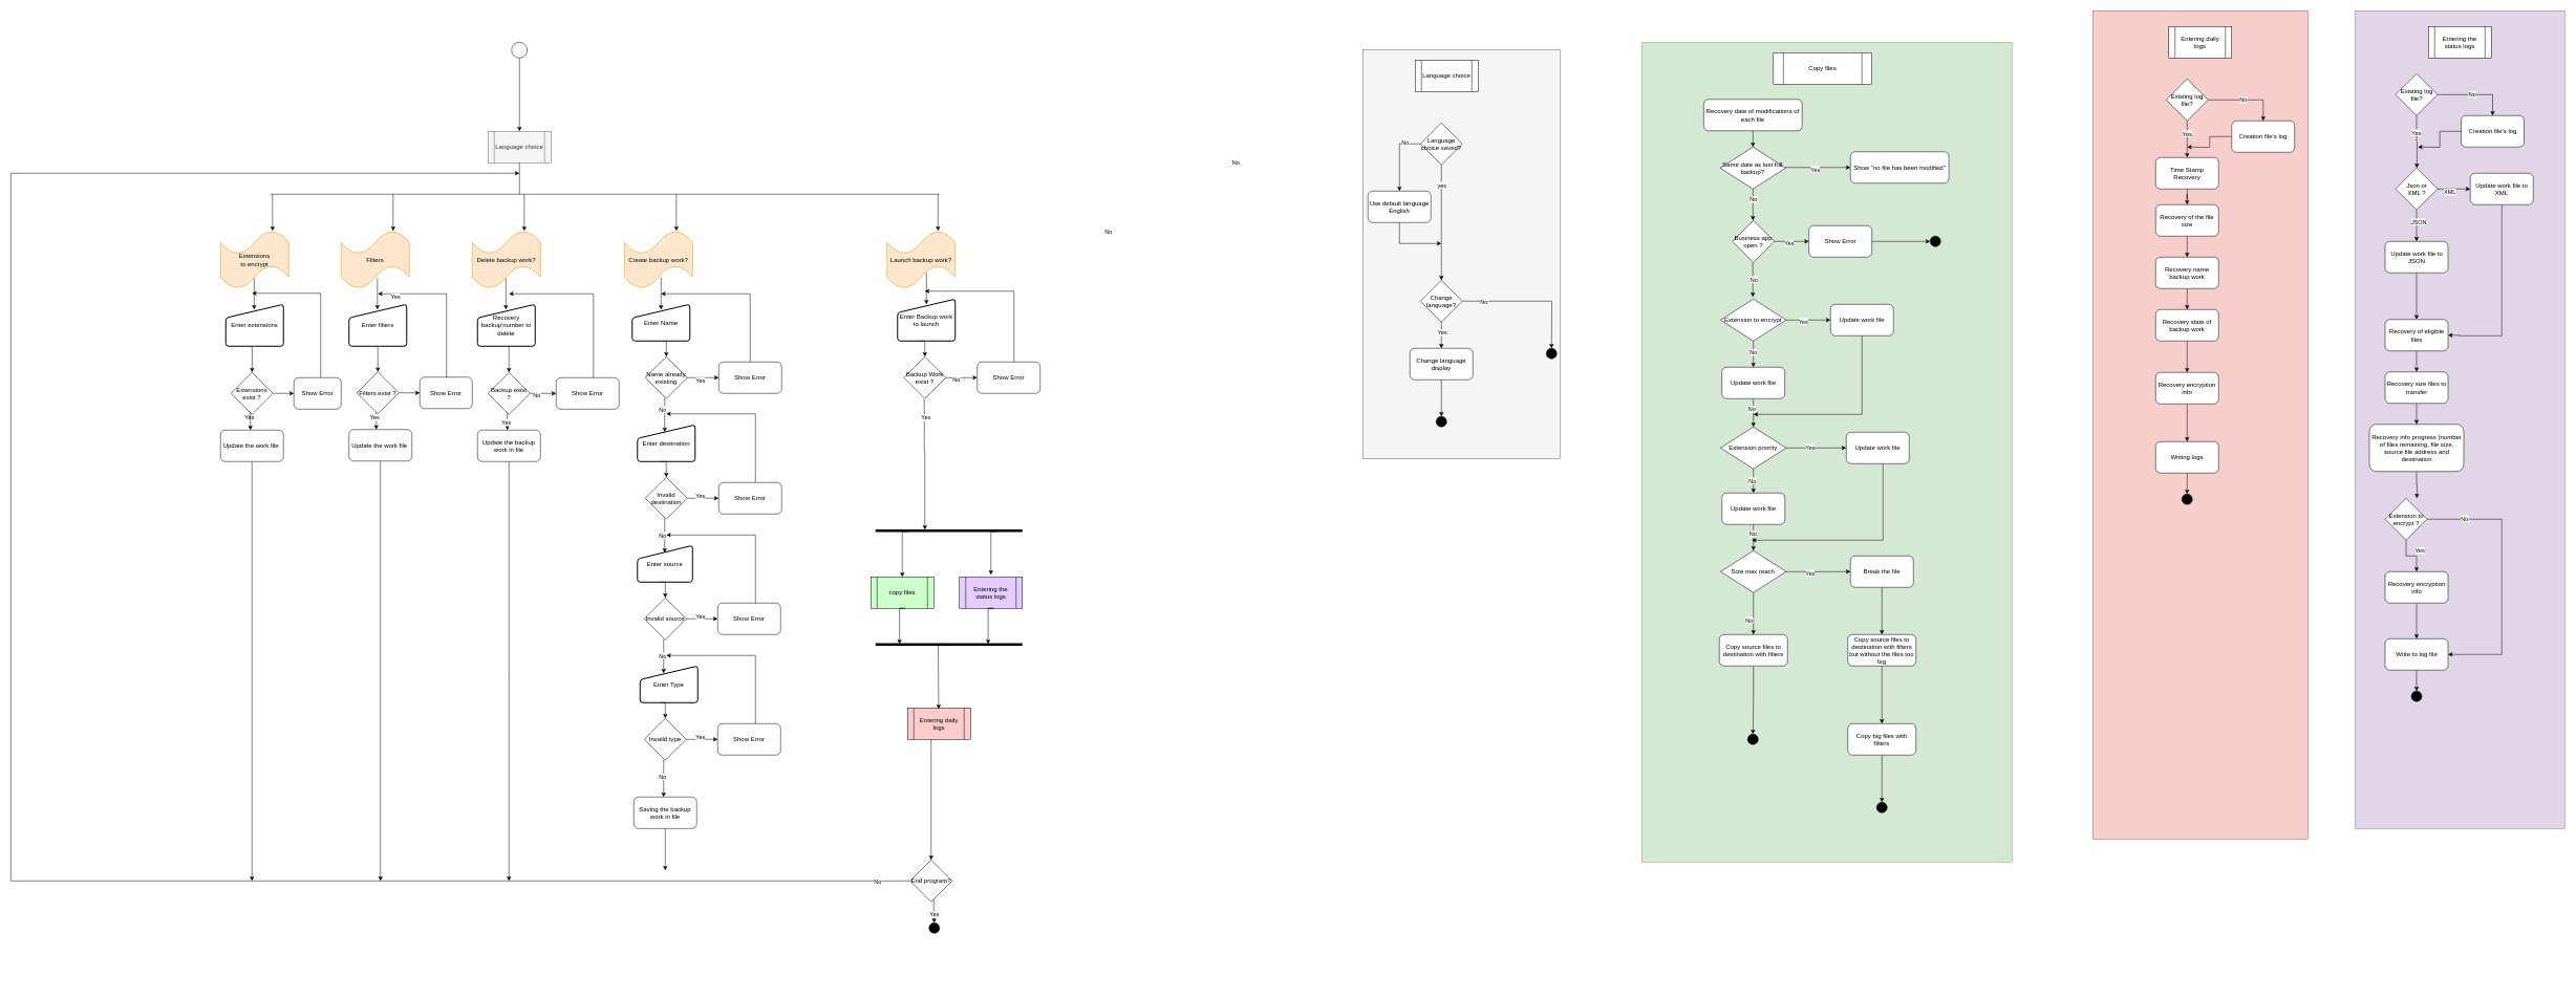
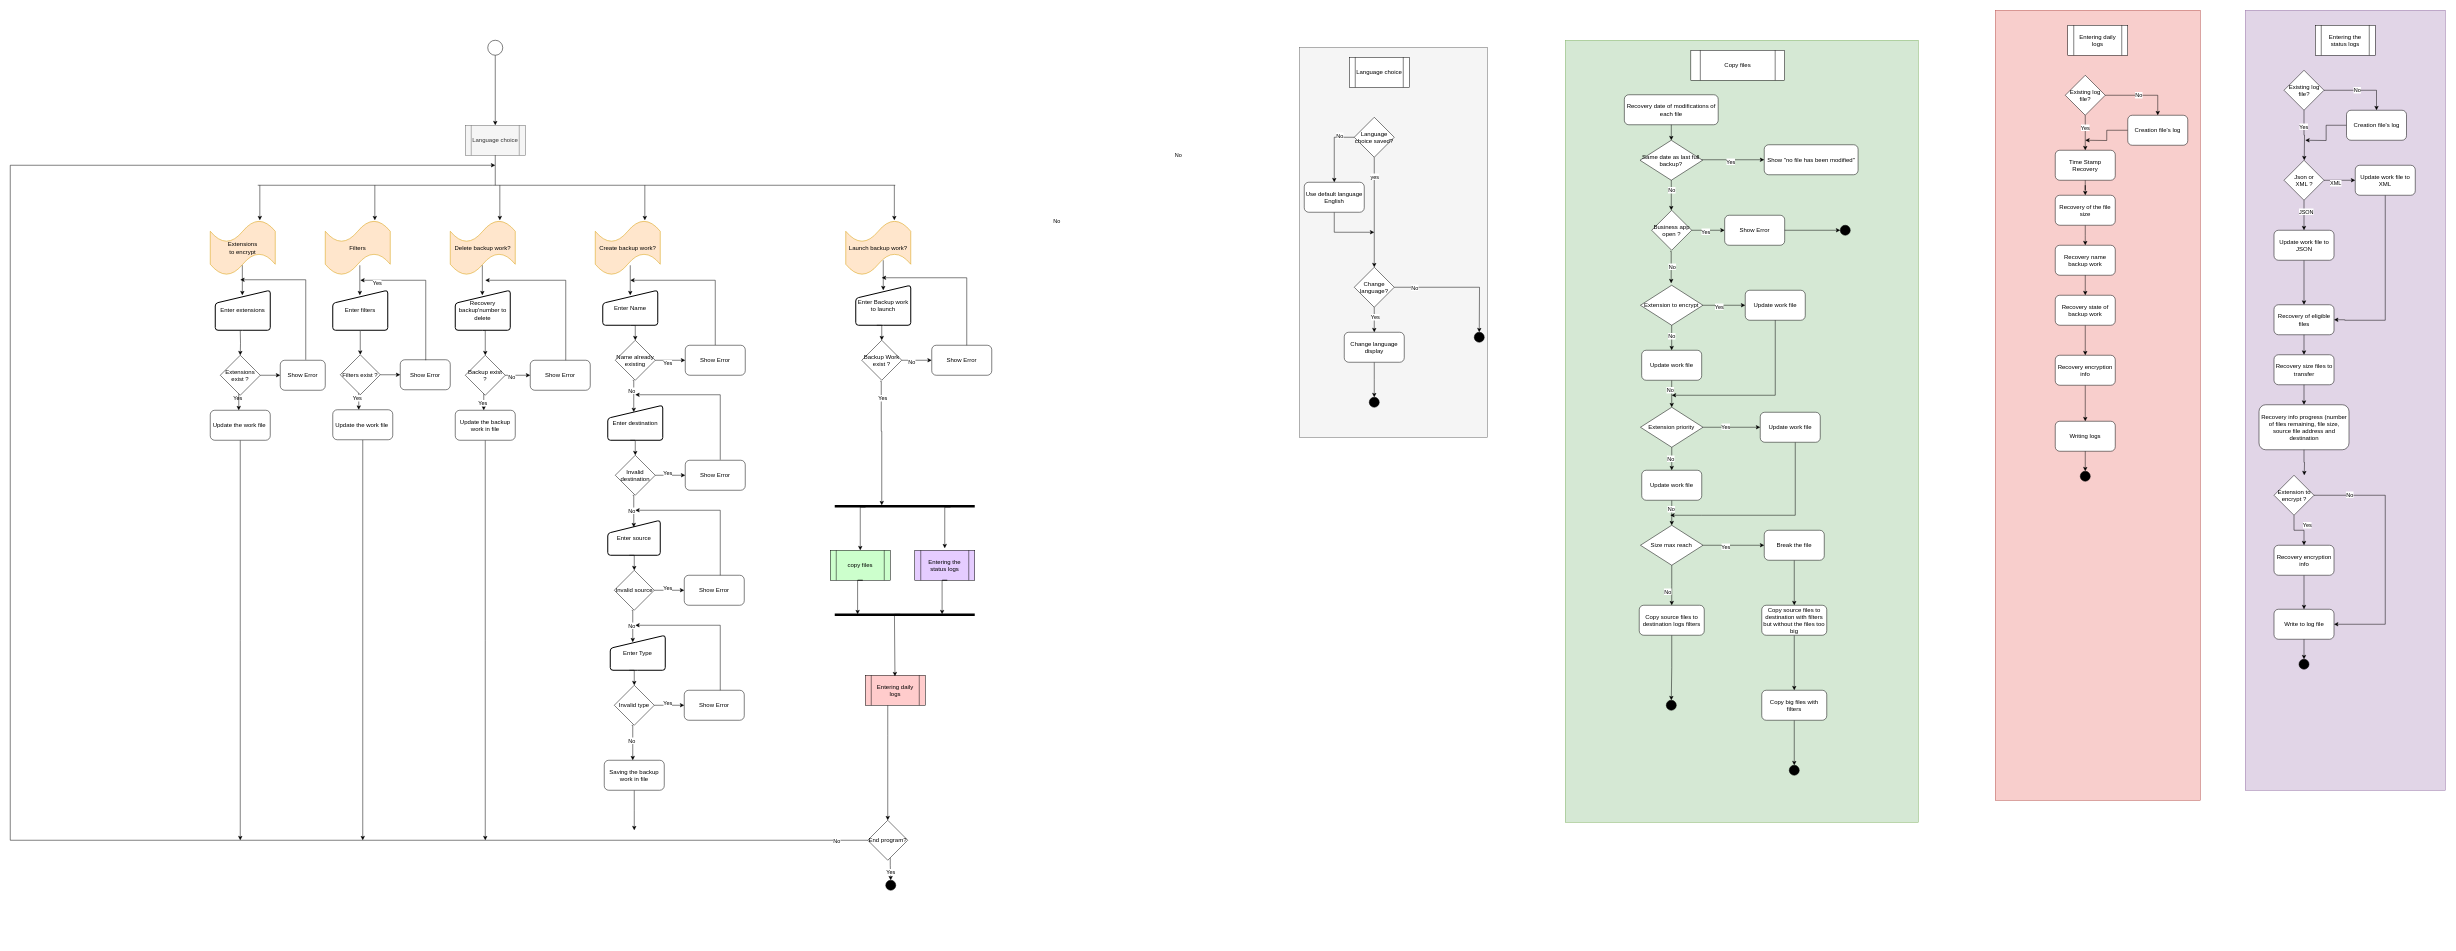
- <mxCell id="221" value="Copy source files to destination with filters" style="rounded=1;whiteSpace=wrap;html=1;fillColor=#FFFFFF;" parent="1" vertex="1"><mxGeometry x="3277.99" y="1210" width="130" height="60" as="geometry" /></mxCell>
+ <mxCell id="221" value="Copy source files to destination logs filters" style="rounded=1;whiteSpace=wrap;html=1;fillColor=#FFFFFF;" parent="1" vertex="1"><mxGeometry x="3277.99" y="1210" width="130" height="60" as="geometry" /></mxCell>
